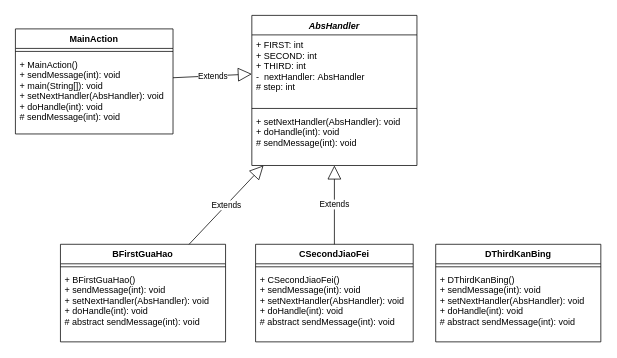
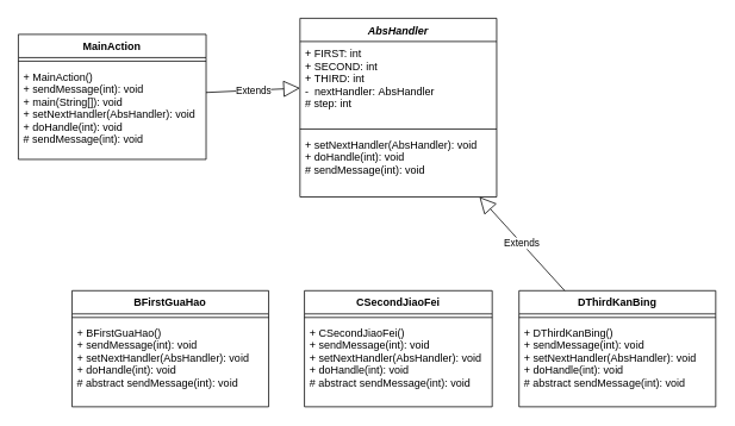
- <mxCell id="19" value="Extends" style="endArrow=block;endSize=16;endFill=0;html=1;rounded=0;" parent="1" source="6" target="2" edge="1"><mxGeometry width="160" relative="1" as="geometry"><mxPoint x="250" y="290" as="sourcePoint" /><mxPoint x="410" y="290" as="targetPoint" /></mxGeometry></mxCell>
+ <mxCell id="21" value="Extends" style="endArrow=block;endSize=16;endFill=0;html=1;rounded=0;" parent="1" source="12" target="2" edge="1"><mxGeometry width="160" relative="1" as="geometry"><mxPoint x="650" y="270" as="sourcePoint" /><mxPoint x="810" y="270" as="targetPoint" /></mxGeometry></mxCell>
- <mxCell id="20" value="Extends" style="endArrow=block;endSize=16;endFill=0;html=1;rounded=0;exitX=0.5;exitY=0;exitDx=0;exitDy=0;" parent="1" source="9" target="2" edge="1"><mxGeometry width="160" relative="1" as="geometry"><mxPoint x="480" y="280" as="sourcePoint" /><mxPoint x="640" y="280" as="targetPoint" /></mxGeometry></mxCell>
